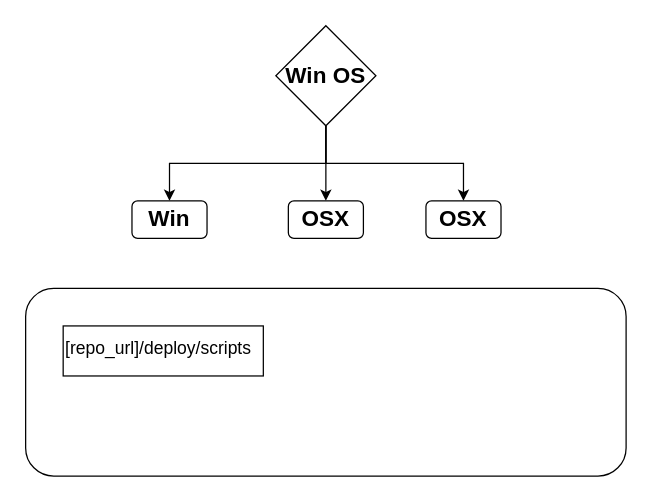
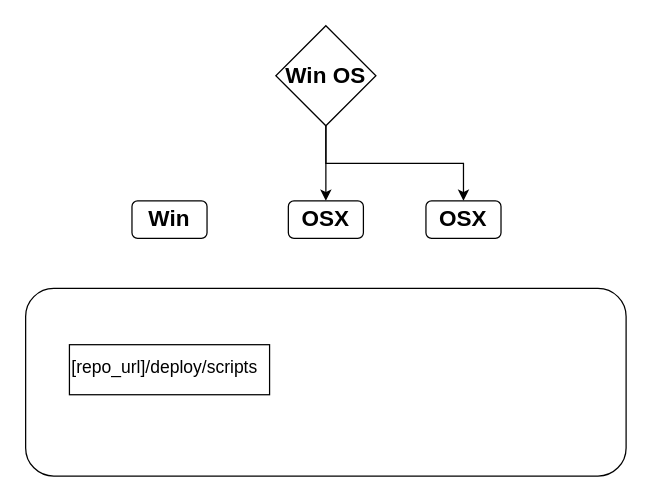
- <mxCell id="3" style="edgeStyle=orthogonalEdgeStyle;rounded=0;orthogonalLoop=1;jettySize=auto;html=1;exitX=0.5;exitY=1;exitDx=0;exitDy=0;entryX=0.5;entryY=0;entryDx=0;entryDy=0;fontSize=18;" edge="1" parent="1" source="6" target="7"><mxGeometry relative="1" as="geometry" /></mxCell>
- <mxCell id="10" value="&lt;font style=&quot;font-size: 14px&quot;&gt;[repo_url]&lt;/font&gt;&lt;font style=&quot;font-size: 14px&quot;&gt;/deploy/scripts&lt;/font&gt;" style="rounded=0;whiteSpace=wrap;html=1;fontSize=18;verticalAlign=top;align=left;" vertex="1" parent="1"><mxGeometry x="50" y="260" width="160" height="40" as="geometry" /></mxCell>
+ <mxCell id="10" value="&lt;font style=&quot;font-size: 14px&quot;&gt;[repo_url]&lt;/font&gt;&lt;font style=&quot;font-size: 14px&quot;&gt;/deploy/scripts&lt;/font&gt;" style="rounded=0;whiteSpace=wrap;html=1;fontSize=18;verticalAlign=top;align=left;" vertex="1" parent="1"><mxGeometry x="55" y="275" width="160" height="40" as="geometry" /></mxCell>
